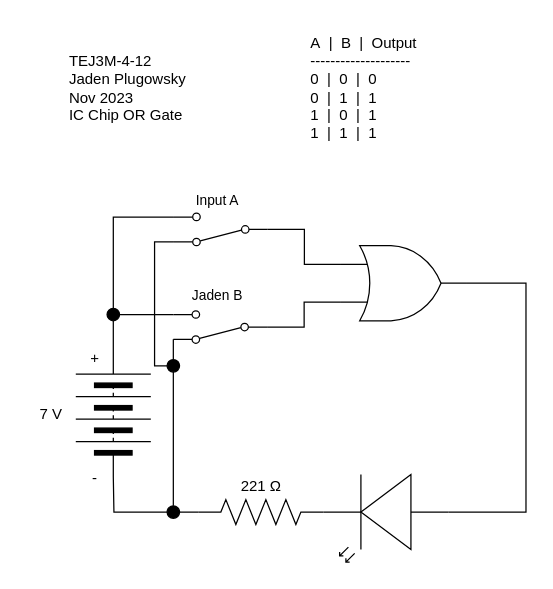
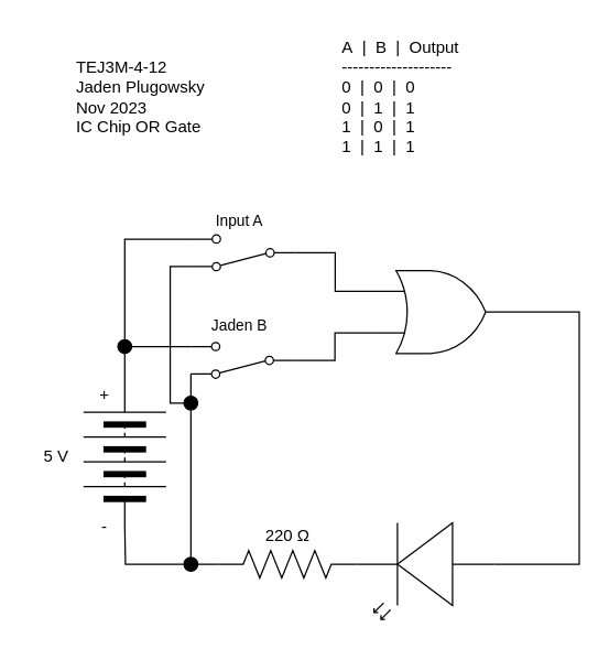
- <mxCell id="5" value="7 V" style="text;html=1;align=center;verticalAlign=middle;resizable=0;points=[];autosize=1;strokeColor=none;fillColor=none;fontSize=12;fontFamily=Helvetica;fontColor=default;" parent="1" vertex="1"><mxGeometry x="20" y="316" width="40" height="30" as="geometry" /></mxCell>
+ <mxCell id="5" value="5 V" style="text;html=1;align=center;verticalAlign=middle;resizable=0;points=[];autosize=1;strokeColor=none;fillColor=none;fontSize=12;fontFamily=Helvetica;fontColor=default;" parent="1" vertex="1"><mxGeometry x="20" y="316" width="40" height="30" as="geometry" /></mxCell>
- <mxCell id="22" value="&lt;font style=&quot;font-size: 12px;&quot;&gt;221 Ω&lt;/font&gt;" style="text;html=1;align=center;verticalAlign=middle;resizable=0;points=[];autosize=1;strokeColor=none;fillColor=none;fontSize=11;fontFamily=Helvetica;fontColor=default;" parent="1" vertex="1"><mxGeometry x="178" y="374" width="60" height="30" as="geometry" /></mxCell>
+ <mxCell id="22" value="&lt;font style=&quot;font-size: 12px;&quot;&gt;220 Ω&lt;/font&gt;" style="text;html=1;align=center;verticalAlign=middle;resizable=0;points=[];autosize=1;strokeColor=none;fillColor=none;fontSize=11;fontFamily=Helvetica;fontColor=default;" parent="1" vertex="1"><mxGeometry x="178" y="374" width="60" height="30" as="geometry" /></mxCell>
